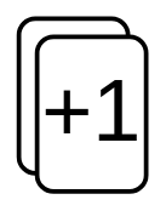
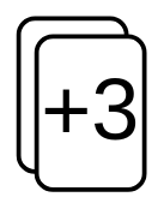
- <mxCell id="4" value="+1" style="text;html=1;strokeColor=none;fillColor=none;align=center;verticalAlign=middle;whiteSpace=wrap;rounded=0;fontSize=96;" vertex="1" parent="1"><mxGeometry x="40" y="36" width="120" height="170" as="geometry" /></mxCell>
+ <mxCell id="4" value="+3" style="text;html=1;strokeColor=none;fillColor=none;align=center;verticalAlign=middle;whiteSpace=wrap;rounded=0;fontSize=96;" vertex="1" parent="1"><mxGeometry x="40" y="36" width="120" height="170" as="geometry" /></mxCell>
